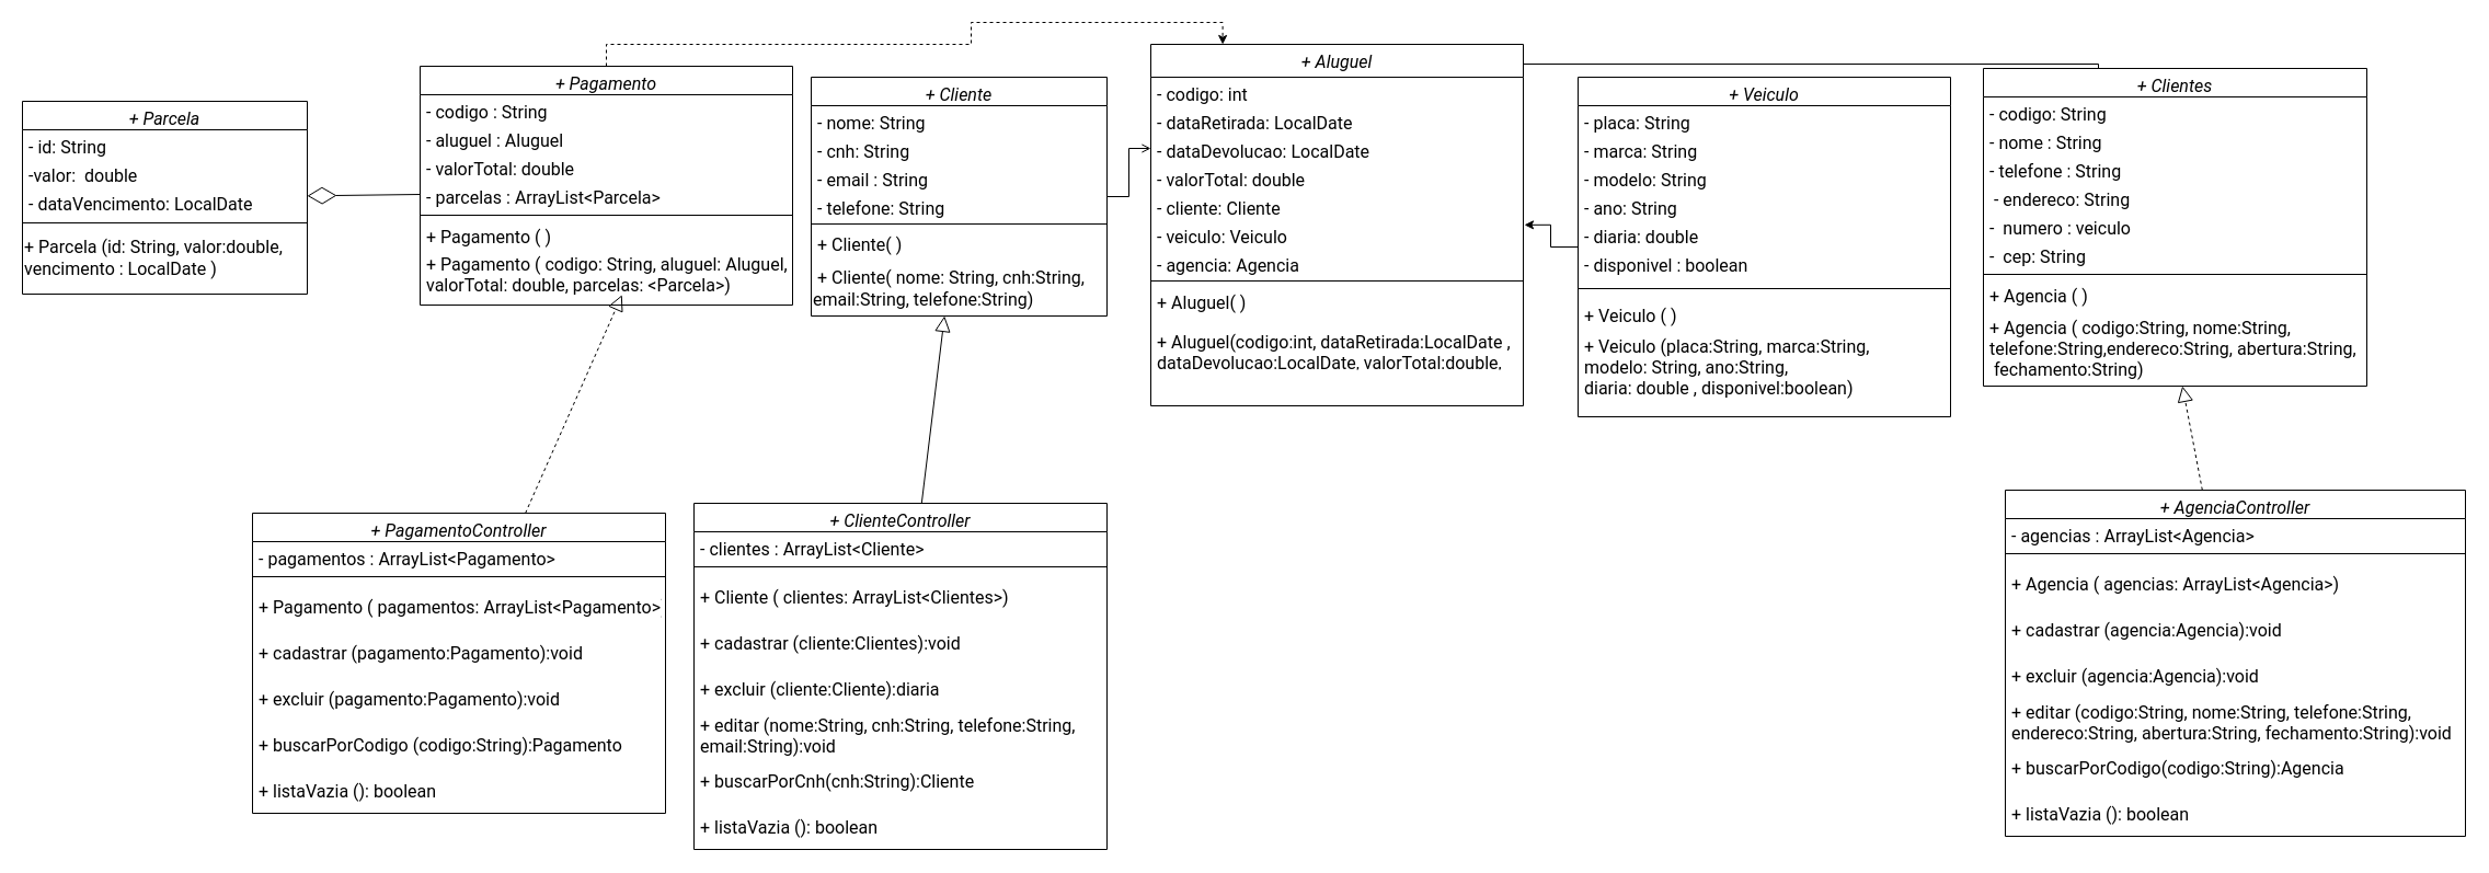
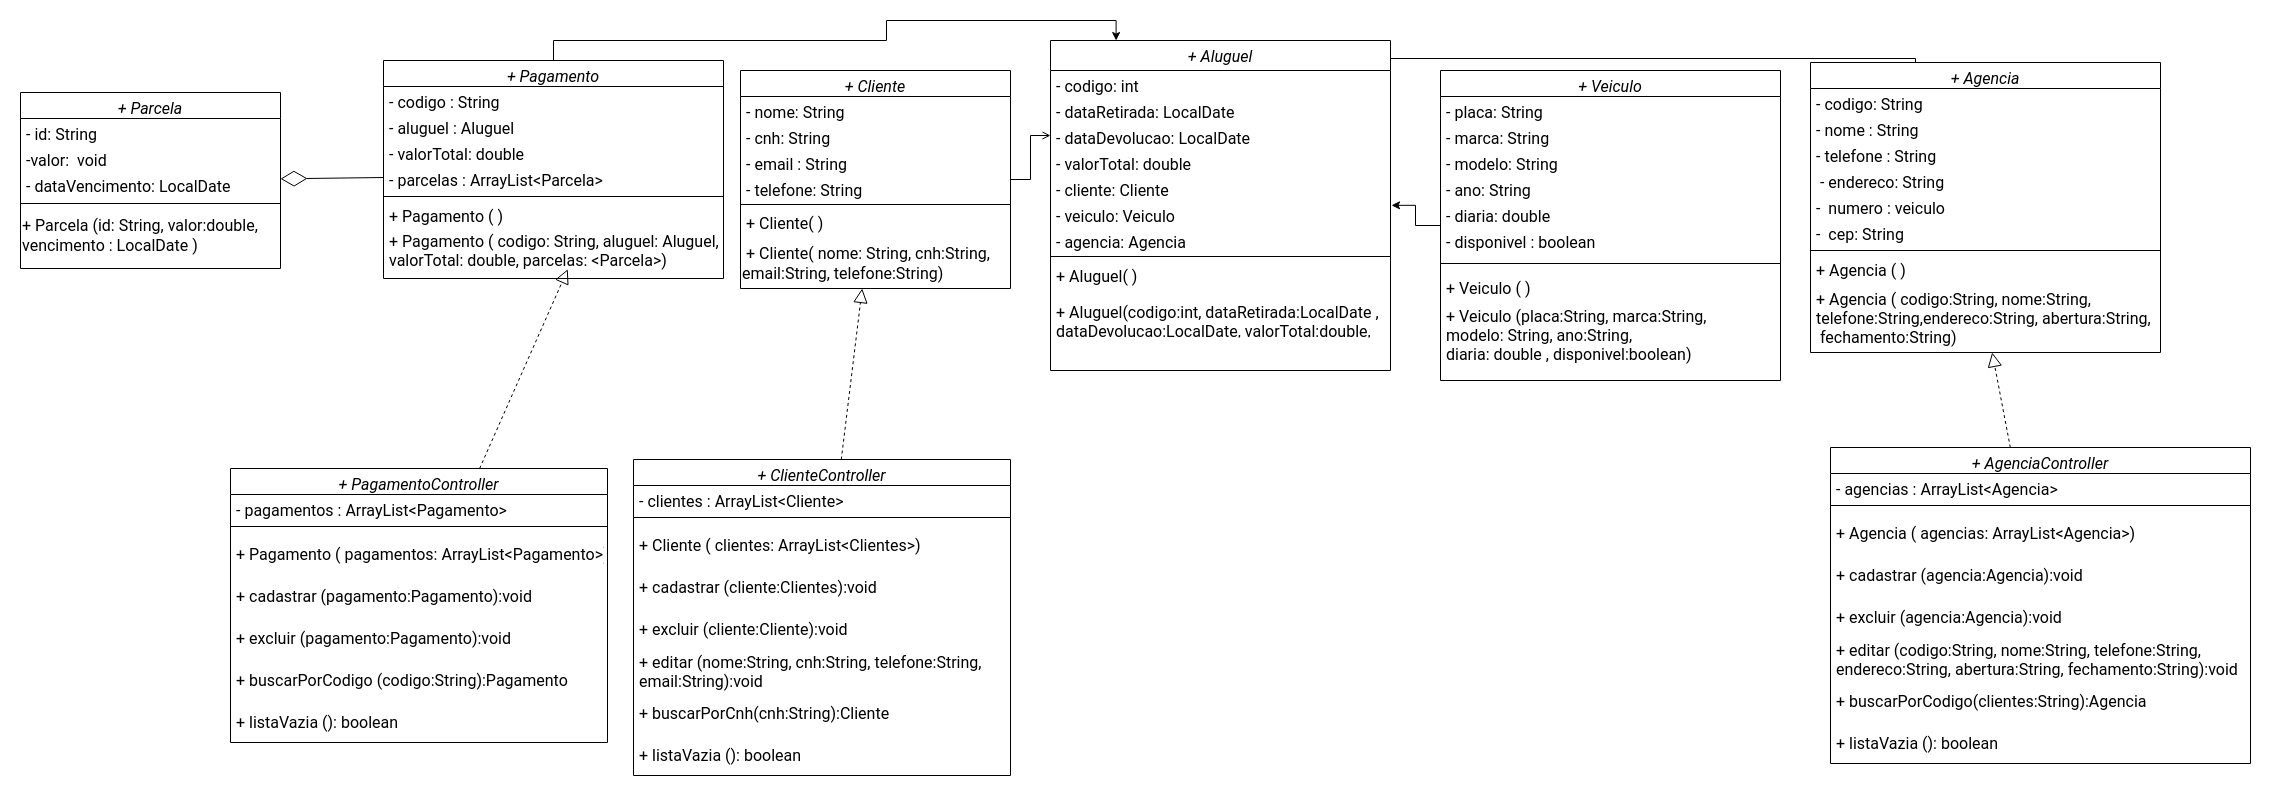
- <mxCell id="33" style="edgeStyle=orthogonalEdgeStyle;rounded=0;orthogonalLoop=1;jettySize=auto;html=1;entryX=0.193;entryY=0;entryDx=0;entryDy=0;entryPerimeter=0;dashed=1;" edge="1" parent="1" source="34" target="22"><mxGeometry relative="1" as="geometry"><Array as="points"><mxPoint x="553" y="40" /><mxPoint x="886" y="40" /><mxPoint x="886" y="20" /><mxPoint x="1116" y="20" /></Array></mxGeometry></mxCell>
+ <mxCell id="33" style="edgeStyle=orthogonalEdgeStyle;rounded=0;orthogonalLoop=1;jettySize=auto;html=1;entryX=0.193;entryY=0;entryDx=0;entryDy=0;entryPerimeter=0;" edge="1" parent="1" source="34" target="22"><mxGeometry relative="1" as="geometry"><Array as="points"><mxPoint x="553" y="40" /><mxPoint x="886" y="40" /><mxPoint x="886" y="20" /><mxPoint x="1116" y="20" /></Array></mxGeometry></mxCell>
- <mxCell id="49" value="+ Clientes" style="swimlane;fontStyle=2;align=center;verticalAlign=top;childLayout=stackLayout;horizontal=1;startSize=26;horizontalStack=0;resizeParent=1;resizeLast=0;collapsible=1;marginBottom=0;rounded=0;shadow=0;strokeWidth=1;fontFamily=Roboto;fontSource=https%3A%2F%2Ffonts.googleapis.com%2Fcss%3Ffamily%3DRoboto;fontSize=16;" parent="1" vertex="1"><mxGeometry x="1810" y="62" width="350" height="290" as="geometry"><mxRectangle x="230" y="140" width="160" height="26" as="alternateBounds" /></mxGeometry></mxCell>
+ <mxCell id="49" value="+ Agencia" style="swimlane;fontStyle=2;align=center;verticalAlign=top;childLayout=stackLayout;horizontal=1;startSize=26;horizontalStack=0;resizeParent=1;resizeLast=0;collapsible=1;marginBottom=0;rounded=0;shadow=0;strokeWidth=1;fontFamily=Roboto;fontSource=https%3A%2F%2Ffonts.googleapis.com%2Fcss%3Ffamily%3DRoboto;fontSize=16;" parent="1" vertex="1"><mxGeometry x="1810" y="62" width="350" height="290" as="geometry"><mxRectangle x="230" y="140" width="160" height="26" as="alternateBounds" /></mxGeometry></mxCell>
- <mxCell id="44" value="-valor:  double" style="text;align=left;verticalAlign=top;spacingLeft=4;spacingRight=4;overflow=hidden;rotatable=0;points=[[0,0.5],[1,0.5]];portConstraint=eastwest;rounded=0;shadow=0;html=0;fontFamily=Roboto;fontSource=https%3A%2F%2Ffonts.googleapis.com%2Fcss%3Ffamily%3DRoboto;fontStyle=0;fontSize=16;" parent="42" vertex="1"><mxGeometry y="52" width="260" height="26" as="geometry" /></mxCell>
+ <mxCell id="44" value="-valor:  void" style="text;align=left;verticalAlign=top;spacingLeft=4;spacingRight=4;overflow=hidden;rotatable=0;points=[[0,0.5],[1,0.5]];portConstraint=eastwest;rounded=0;shadow=0;html=0;fontFamily=Roboto;fontSource=https%3A%2F%2Ffonts.googleapis.com%2Fcss%3Ffamily%3DRoboto;fontStyle=0;fontSize=16;" parent="42" vertex="1"><mxGeometry y="52" width="260" height="26" as="geometry" /></mxCell>
- <mxCell id="78" value="" style="endArrow=block;dashed=0;endFill=0;endSize=12;html=1;rounded=0;" edge="1" parent="1" source="69" target="3"><mxGeometry width="160" relative="1" as="geometry"><mxPoint x="883" y="499" as="sourcePoint" /><mxPoint x="880" y="288" as="targetPoint" /></mxGeometry></mxCell>
+ <mxCell id="78" value="" style="endArrow=block;dashed=1;endFill=0;endSize=12;html=1;rounded=0;" edge="1" parent="1" source="69" target="3"><mxGeometry width="160" relative="1" as="geometry"><mxPoint x="883" y="499" as="sourcePoint" /><mxPoint x="880" y="288" as="targetPoint" /></mxGeometry></mxCell>
- <mxCell id="74" value="+ excluir (cliente:Cliente):diaria" style="text;align=left;verticalAlign=middle;spacingLeft=4;spacingRight=4;overflow=hidden;rotatable=0;points=[[0,0.5],[1,0.5]];portConstraint=eastwest;rounded=0;shadow=0;html=0;fontFamily=Roboto;fontSource=https%3A%2F%2Ffonts.googleapis.com%2Fcss%3Ffamily%3DRoboto;fontStyle=0;fontSize=16;" vertex="1" parent="69"><mxGeometry y="148" width="377" height="42" as="geometry" /></mxCell>
+ <mxCell id="74" value="+ excluir (cliente:Cliente):void" style="text;align=left;verticalAlign=middle;spacingLeft=4;spacingRight=4;overflow=hidden;rotatable=0;points=[[0,0.5],[1,0.5]];portConstraint=eastwest;rounded=0;shadow=0;html=0;fontFamily=Roboto;fontSource=https%3A%2F%2Ffonts.googleapis.com%2Fcss%3Ffamily%3DRoboto;fontStyle=0;fontSize=16;" vertex="1" parent="69"><mxGeometry y="148" width="377" height="42" as="geometry" /></mxCell>
- <mxCell id="86" value="+ buscarPorCodigo(codigo:String):Agencia" style="text;align=left;verticalAlign=middle;spacingLeft=4;spacingRight=4;overflow=hidden;rotatable=0;points=[[0,0.5],[1,0.5]];portConstraint=eastwest;rounded=0;shadow=0;html=0;fontFamily=Roboto;fontSource=https%3A%2F%2Ffonts.googleapis.com%2Fcss%3Ffamily%3DRoboto;fontStyle=0;fontSize=16;" vertex="1" parent="79"><mxGeometry y="232" width="420" height="42" as="geometry" /></mxCell>
+ <mxCell id="86" value="+ buscarPorCodigo(clientes:String):Agencia" style="text;align=left;verticalAlign=middle;spacingLeft=4;spacingRight=4;overflow=hidden;rotatable=0;points=[[0,0.5],[1,0.5]];portConstraint=eastwest;rounded=0;shadow=0;html=0;fontFamily=Roboto;fontSource=https%3A%2F%2Ffonts.googleapis.com%2Fcss%3Ffamily%3DRoboto;fontStyle=0;fontSize=16;" vertex="1" parent="79"><mxGeometry y="232" width="420" height="42" as="geometry" /></mxCell>
